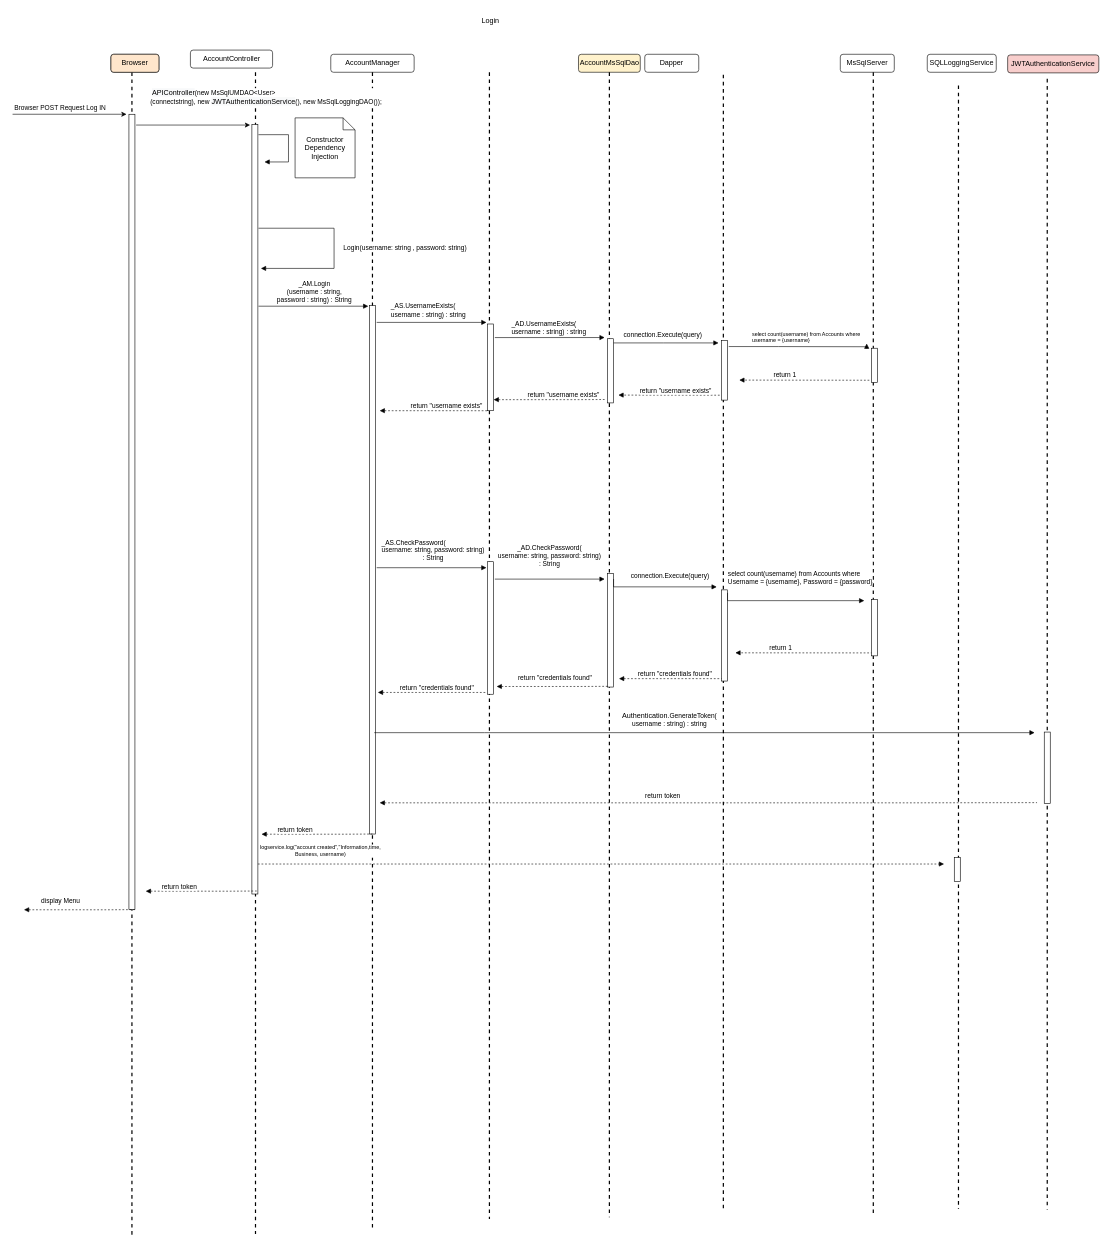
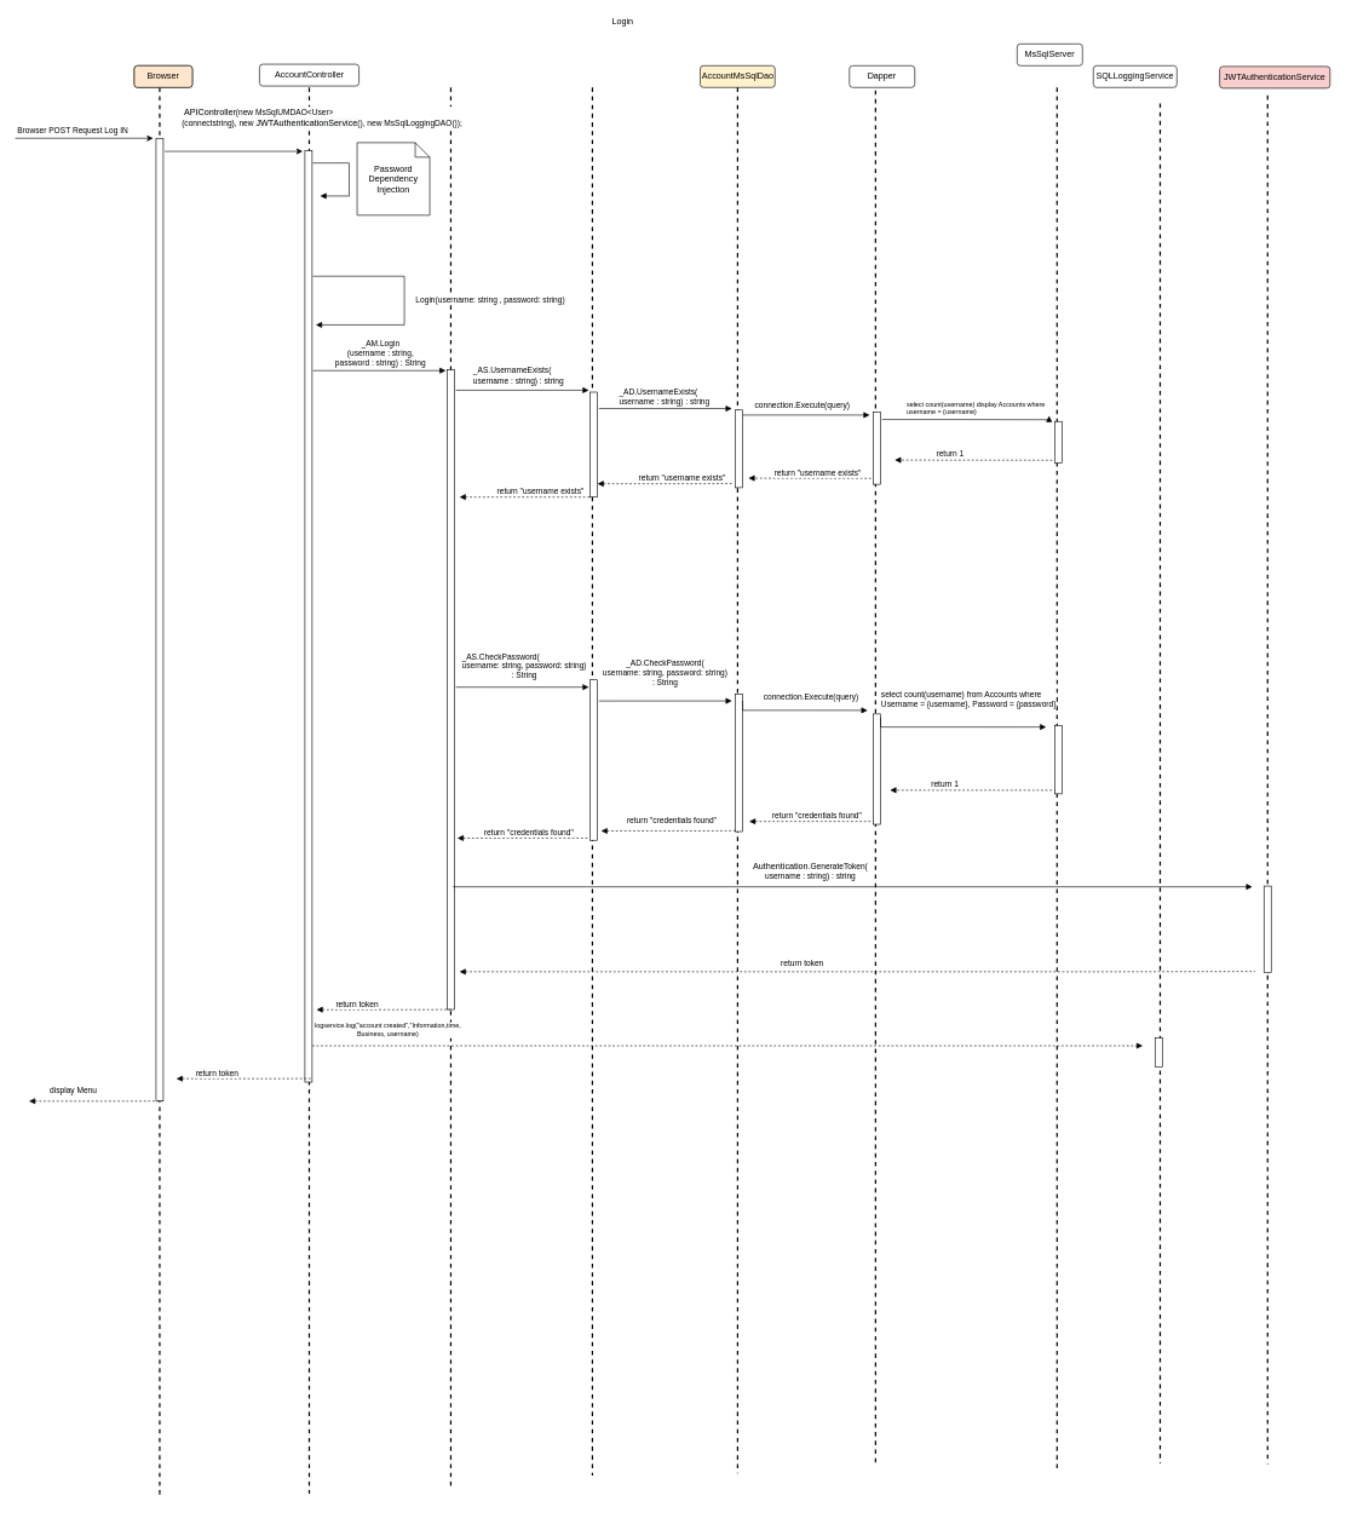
- <mxCell id="9" value="Login" style="text;html=1;strokeColor=none;fillColor=none;align=center;verticalAlign=middle;whiteSpace=wrap;rounded=0;" parent="1" vertex="1"><mxGeometry x="746" y="20" width="142" height="30" as="geometry" /></mxCell>
+ <mxCell id="9" value="Login" style="text;html=1;strokeColor=none;fillColor=none;align=center;verticalAlign=middle;whiteSpace=wrap;rounded=0;" parent="1" vertex="1"><mxGeometry x="786" y="15" width="142" height="30" as="geometry" /></mxCell>
- <mxCell id="2" value="AccountController" style="rounded=1;whiteSpace=wrap;html=1;" parent="1" vertex="1"><mxGeometry x="316.5" y="83" width="137" height="30" as="geometry" /></mxCell>
+ <mxCell id="2" value="AccountController" style="rounded=1;whiteSpace=wrap;html=1;" parent="1" vertex="1"><mxGeometry x="356.5" y="88" width="137" height="30" as="geometry" /></mxCell>
- <mxCell id="4" value="AccountManager" style="rounded=1;whiteSpace=wrap;html=1;" parent="1" vertex="1"><mxGeometry x="550.5" y="90" width="139" height="30" as="geometry" /></mxCell>
- <mxCell id="19" value="Dapper" style="rounded=1;whiteSpace=wrap;html=1;" parent="1" vertex="1"><mxGeometry x="1074" y="90" width="90" height="30" as="geometry" /></mxCell>
+ <mxCell id="19" value="Dapper" style="rounded=1;whiteSpace=wrap;html=1;" parent="1" vertex="1"><mxGeometry x="1169" y="90" width="90" height="30" as="geometry" /></mxCell>
- <mxCell id="3" value="MsSqlServer" style="rounded=1;whiteSpace=wrap;html=1;" parent="1" vertex="1"><mxGeometry x="1400" y="90" width="90" height="30" as="geometry" /></mxCell>
+ <mxCell id="3" value="MsSqlServer" style="rounded=1;whiteSpace=wrap;html=1;" parent="1" vertex="1"><mxGeometry x="1400" y="60" width="90" height="30" as="geometry" /></mxCell>
- <mxCell id="13" value="SQLLoggingService" style="rounded=1;whiteSpace=wrap;html=1;" parent="1" vertex="1"><mxGeometry x="1545" y="90" width="115" height="30" as="geometry" /></mxCell>
+ <mxCell id="13" value="SQLLoggingService" style="rounded=1;whiteSpace=wrap;html=1;" parent="1" vertex="1"><mxGeometry x="1505" y="90" width="115" height="30" as="geometry" /></mxCell>
- <mxCell id="28" value="Constructor Dependency Injection" style="shape=note;size=20;whiteSpace=wrap;html=1;" parent="1" vertex="1"><mxGeometry x="491" y="196" width="100" height="100" as="geometry" /></mxCell>
+ <mxCell id="28" value="Password Dependency Injection" style="shape=note;size=20;whiteSpace=wrap;html=1;" parent="1" vertex="1"><mxGeometry x="491" y="196" width="100" height="100" as="geometry" /></mxCell>
- <mxCell id="59" value="&lt;br&gt;&lt;div style=&quot;text-align: left&quot;&gt;select count(username) from Accounts where &lt;br&gt;&lt;/div&gt;&lt;div style=&quot;text-align: left&quot;&gt;username = {username}&lt;/div&gt;" style="text;html=1;align=center;verticalAlign=middle;resizable=0;points=[];autosize=1;strokeColor=none;fillColor=none;fontSize=9;" parent="1" vertex="1"><mxGeometry x="1243" y="537.23" width="200" height="40" as="geometry" /></mxCell>
+ <mxCell id="59" value="&lt;br&gt;&lt;div style=&quot;text-align: left&quot;&gt;select count(username) display Accounts where &lt;br&gt;&lt;/div&gt;&lt;div style=&quot;text-align: left&quot;&gt;username = {username}&lt;/div&gt;" style="text;html=1;align=center;verticalAlign=middle;resizable=0;points=[];autosize=1;strokeColor=none;fillColor=none;fontSize=9;" parent="1" vertex="1"><mxGeometry x="1243" y="537.23" width="200" height="40" as="geometry" /></mxCell>
